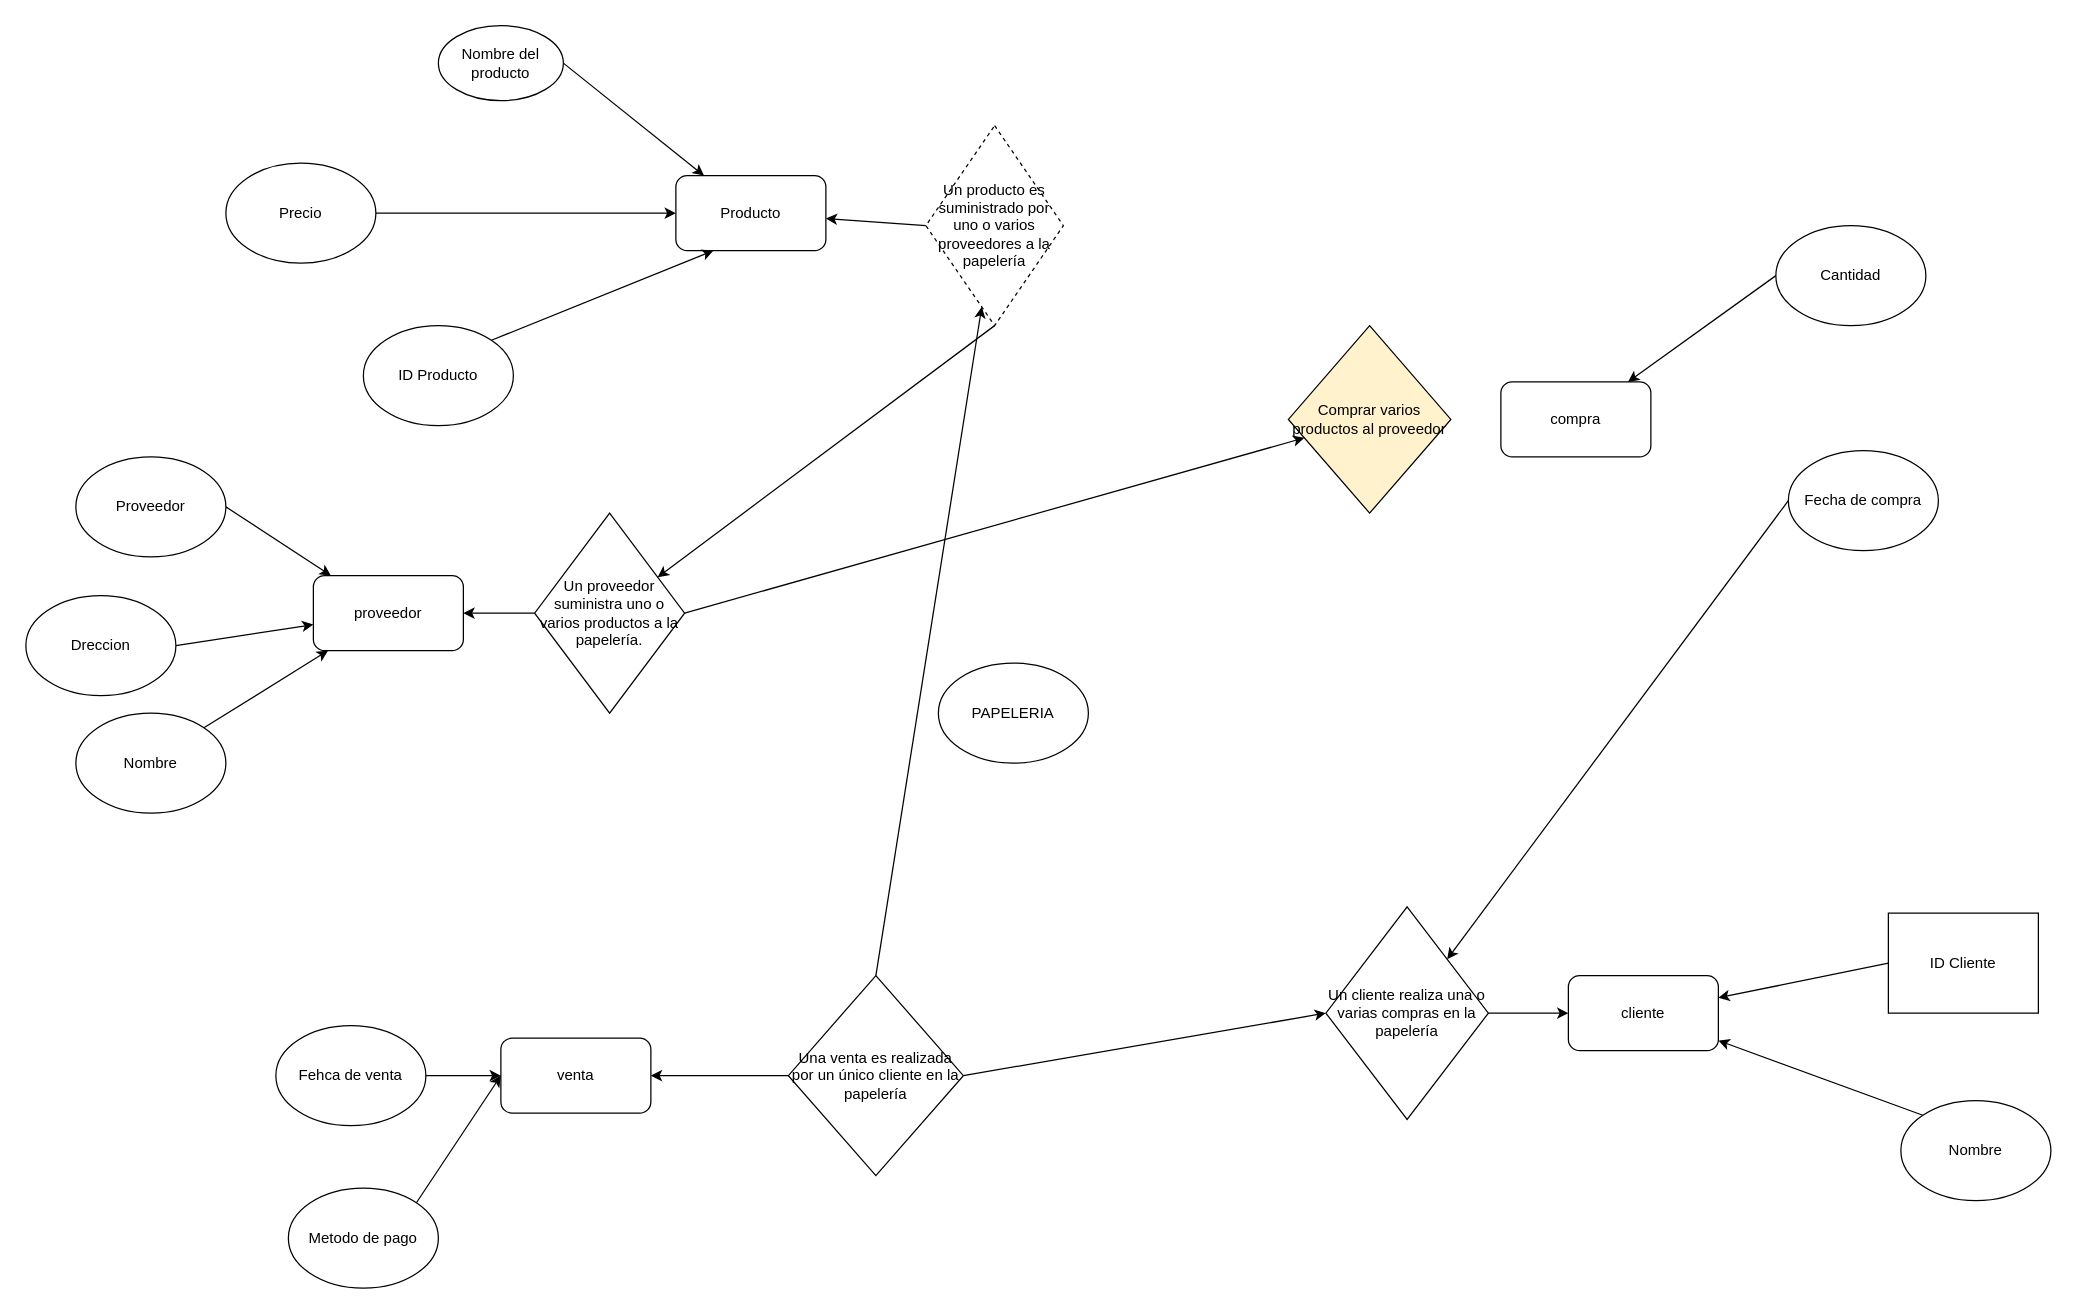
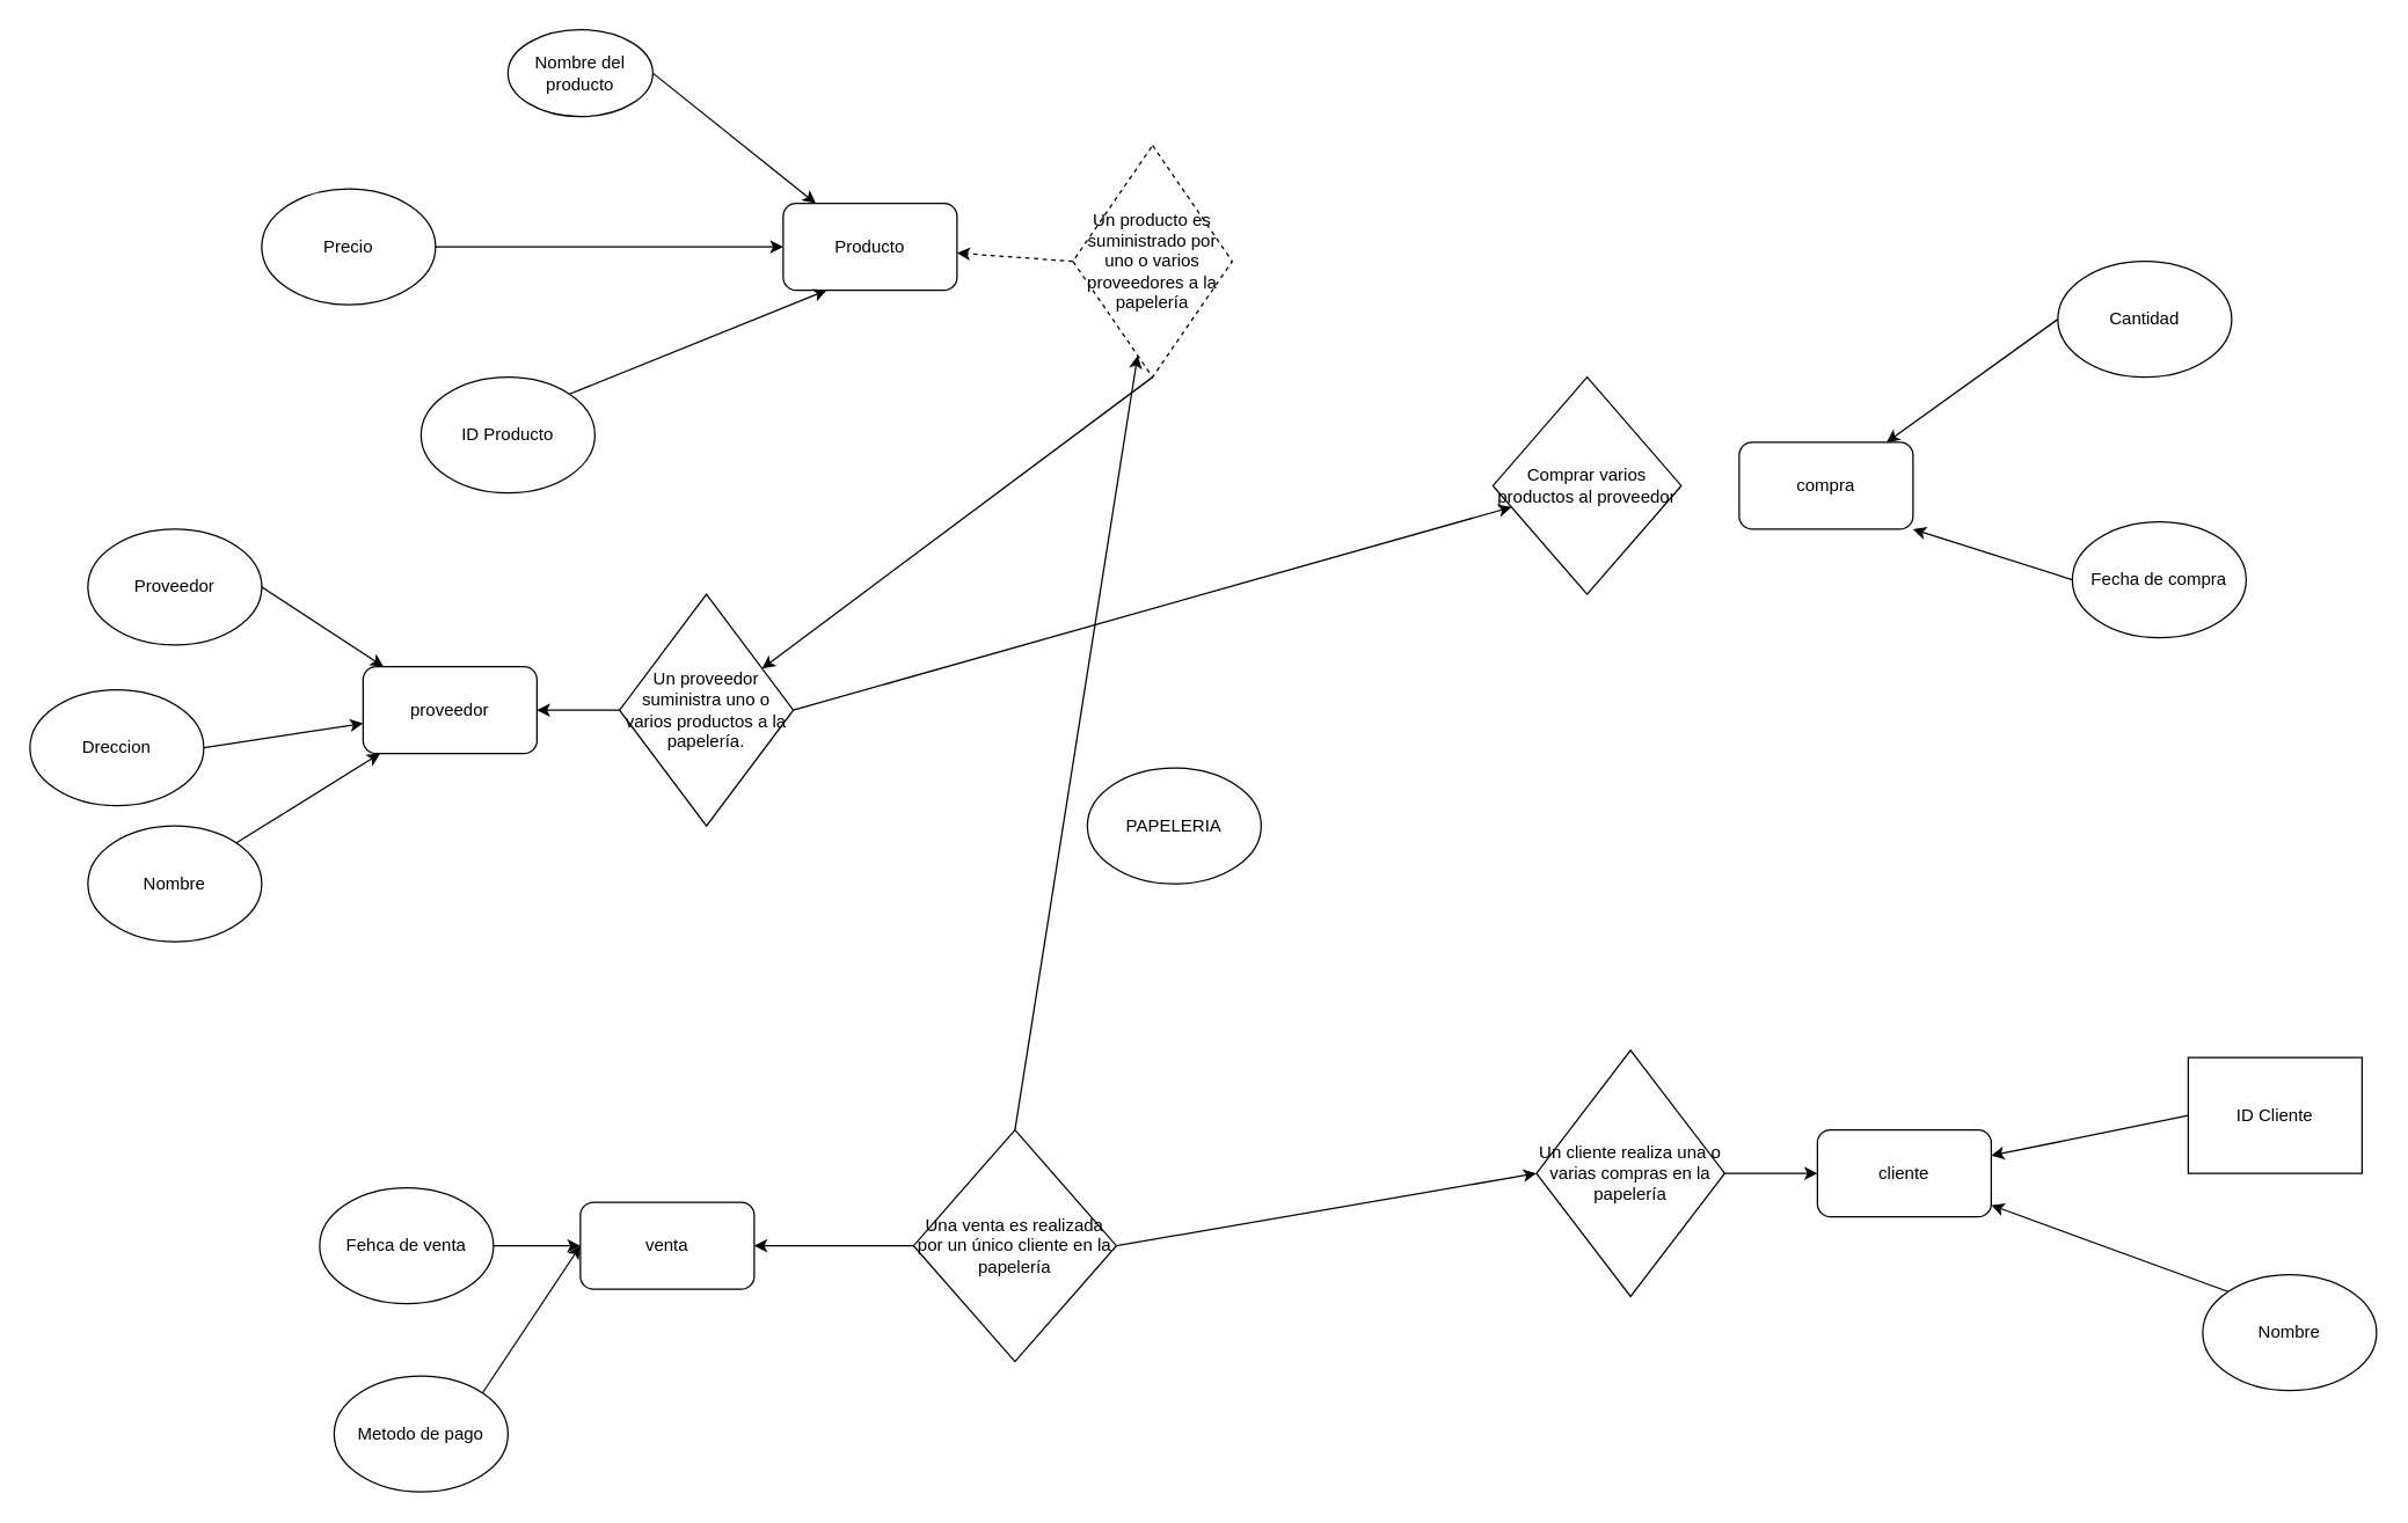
- <mxCell id="10" style="edgeStyle=none;html=1;exitX=0;exitY=0.5;exitDx=0;exitDy=0;" parent="1" source="11" target="14" edge="1"><mxGeometry relative="1" as="geometry" /></mxCell>
+ <mxCell id="10" style="edgeStyle=none;html=1;exitX=0;exitY=0.5;exitDx=0;exitDy=0;dashed=1;" parent="1" source="11" target="14" edge="1"><mxGeometry relative="1" as="geometry" /></mxCell>
- <mxCell id="17" value="Comprar varios productos al proveedor" style="rhombus;whiteSpace=wrap;html=1;fillColor=#fff2cc;" parent="1" vertex="1"><mxGeometry x="1030" y="260" width="130" height="150" as="geometry" /></mxCell>
+ <mxCell id="17" value="Comprar varios productos al proveedor" style="rhombus;whiteSpace=wrap;html=1;" parent="1" vertex="1"><mxGeometry x="1030" y="260" width="130" height="150" as="geometry" /></mxCell>
- <mxCell id="33" style="edgeStyle=none;html=1;exitX=0;exitY=0.5;exitDx=0;exitDy=0;" parent="1" source="34" target="19" edge="1"><mxGeometry relative="1" as="geometry" /></mxCell>
+ <mxCell id="33" style="edgeStyle=none;html=1;exitX=0;exitY=0.5;exitDx=0;exitDy=0;entryX=1;entryY=1;entryDx=0;entryDy=0;" parent="1" source="34" target="13" edge="1"><mxGeometry relative="1" as="geometry" /></mxCell>
